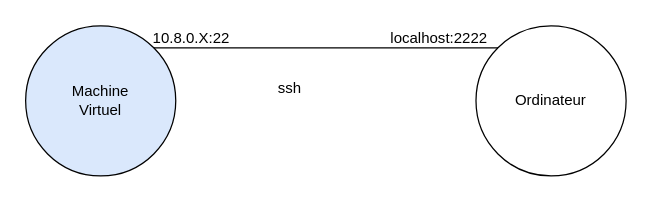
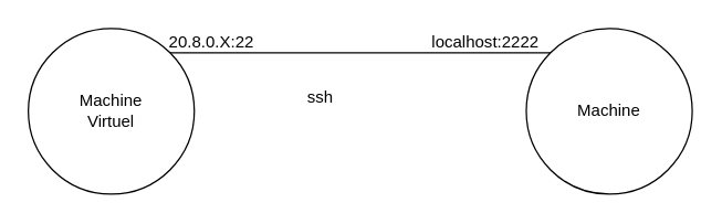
- <mxCell id="6" value="10.8.0.X:22" style="text;html=1;resizable=0;points=[];autosize=1;align=left;verticalAlign=top;spacingTop=-4;" vertex="1" parent="1"><mxGeometry x="120" y="20" width="80" height="20" as="geometry" /></mxCell>
+ <mxCell id="6" value="20.8.0.X:22" style="text;html=1;resizable=0;points=[];autosize=1;align=left;verticalAlign=top;spacingTop=-4;" vertex="1" parent="1"><mxGeometry x="120" y="20" width="80" height="20" as="geometry" /></mxCell>
- <mxCell id="2" value="Machine&lt;br&gt;Virtuel" style="ellipse;whiteSpace=wrap;html=1;aspect=fixed;fillColor=#dae8fc;" vertex="1" parent="1"><mxGeometry x="20" y="20" width="120" height="120" as="geometry" /></mxCell>
+ <mxCell id="2" value="Machine&lt;br&gt;Virtuel" style="ellipse;whiteSpace=wrap;html=1;aspect=fixed;" vertex="1" parent="1"><mxGeometry x="20" y="20" width="120" height="120" as="geometry" /></mxCell>
- <mxCell id="3" value="Ordinateur" style="ellipse;whiteSpace=wrap;html=1;aspect=fixed;" vertex="1" parent="1"><mxGeometry x="380" y="20" width="120" height="120" as="geometry" /></mxCell>
+ <mxCell id="3" value="Machine" style="ellipse;whiteSpace=wrap;html=1;aspect=fixed;" vertex="1" parent="1"><mxGeometry x="380" y="20" width="120" height="120" as="geometry" /></mxCell>
